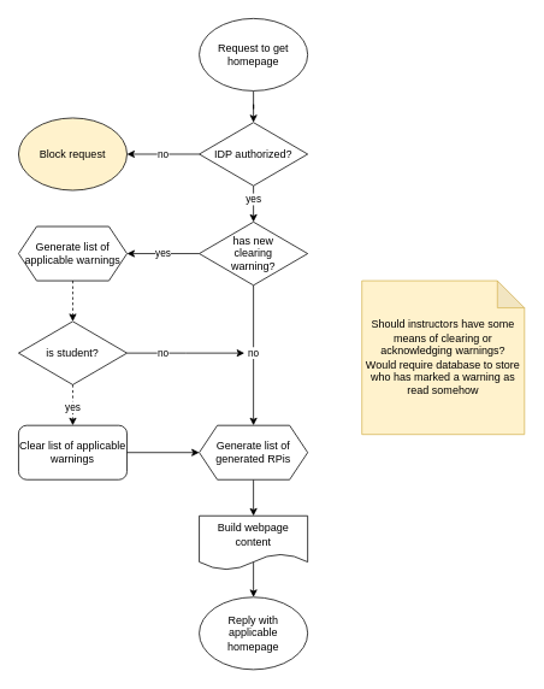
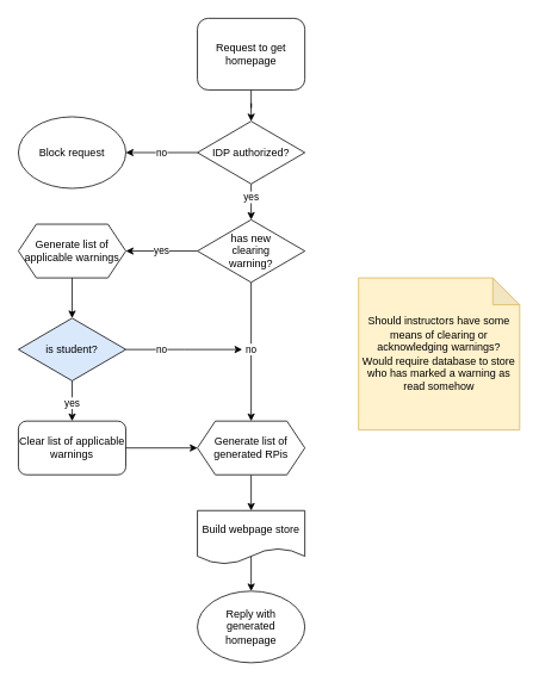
- <mxCell id="6" value="Request to get homepage" style="ellipse;whiteSpace=wrap;html=1;" vertex="1" parent="1"><mxGeometry x="220" y="20" width="120" height="80" as="geometry" /></mxCell>
+ <mxCell id="6" value="Request to get homepage" style="whiteSpace=wrap;html=1;rounded=1;" vertex="1" parent="1"><mxGeometry x="220" y="20" width="120" height="80" as="geometry" /></mxCell>
- <mxCell id="7" value="Block request" style="ellipse;whiteSpace=wrap;html=1;fillColor=#fff2cc;" vertex="1" parent="1"><mxGeometry x="20" y="130" width="120" height="80" as="geometry" /></mxCell>
+ <mxCell id="7" value="Block request" style="ellipse;whiteSpace=wrap;html=1;" vertex="1" parent="1"><mxGeometry x="20" y="130" width="120" height="80" as="geometry" /></mxCell>
- <mxCell id="14" value="" style="endArrow=classic;html=1;dashed=1;" edge="1" parent="1" source="21" target="13"><mxGeometry width="50" height="50" relative="1" as="geometry"><mxPoint x="80" y="310" as="sourcePoint" /><mxPoint x="-110" y="380" as="targetPoint" /></mxGeometry></mxCell>
+ <mxCell id="14" value="" style="endArrow=classic;html=1;" edge="1" parent="1" source="21" target="13"><mxGeometry width="50" height="50" relative="1" as="geometry"><mxPoint x="80" y="310" as="sourcePoint" /><mxPoint x="-110" y="380" as="targetPoint" /></mxGeometry></mxCell>
- <mxCell id="13" value="is student?" style="rhombus;whiteSpace=wrap;html=1;" vertex="1" parent="1"><mxGeometry x="20" y="355" width="120" height="70" as="geometry" /></mxCell>
+ <mxCell id="13" value="is student?" style="rhombus;whiteSpace=wrap;html=1;fillColor=#dae8fc;" vertex="1" parent="1"><mxGeometry x="20" y="355" width="120" height="70" as="geometry" /></mxCell>
- <mxCell id="15" value="yes" style="endArrow=classic;html=1;dashed=1;" edge="1" parent="1" source="13" target="11"><mxGeometry x="0.111" width="50" height="50" relative="1" as="geometry"><mxPoint x="-80" y="500" as="sourcePoint" /><mxPoint x="-30" y="450" as="targetPoint" /><mxPoint as="offset" /></mxGeometry></mxCell>
+ <mxCell id="15" value="yes" style="endArrow=classic;html=1;" edge="1" parent="1" source="13" target="11"><mxGeometry x="0.111" width="50" height="50" relative="1" as="geometry"><mxPoint x="-80" y="500" as="sourcePoint" /><mxPoint x="-30" y="450" as="targetPoint" /><mxPoint as="offset" /></mxGeometry></mxCell>
- <mxCell id="17" value="Build webpage content" style="shape=document;whiteSpace=wrap;html=1;boundedLbl=1;" vertex="1" parent="1"><mxGeometry x="220" y="570" width="120" height="60" as="geometry" /></mxCell>
+ <mxCell id="17" value="Build webpage store" style="shape=document;whiteSpace=wrap;html=1;boundedLbl=1;" vertex="1" parent="1"><mxGeometry x="220" y="570" width="120" height="60" as="geometry" /></mxCell>
- <mxCell id="18" value="&lt;div&gt;Reply with &lt;br&gt;&lt;/div&gt;&lt;div&gt;applicable&lt;/div&gt;&lt;div&gt; homepage&lt;/div&gt;" style="ellipse;whiteSpace=wrap;html=1;" vertex="1" parent="1"><mxGeometry x="220" y="660" width="120" height="80" as="geometry" /></mxCell>
+ <mxCell id="18" value="&lt;div&gt;Reply with &lt;br&gt;&lt;/div&gt;&lt;div&gt;generated&lt;/div&gt;&lt;div&gt; homepage&lt;/div&gt;" style="ellipse;whiteSpace=wrap;html=1;" vertex="1" parent="1"><mxGeometry x="220" y="660" width="120" height="80" as="geometry" /></mxCell>
